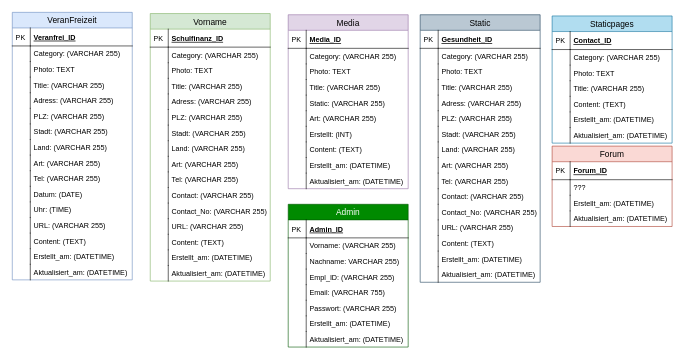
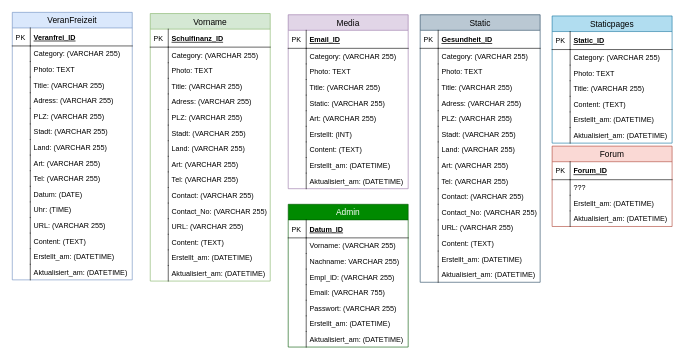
- <mxCell id="69" value="Media_ID" style="shape=partialRectangle;top=0;left=0;right=0;bottom=1;align=left;verticalAlign=middle;fillColor=none;spacingLeft=34;spacingRight=4;overflow=hidden;rotatable=0;points=[[0,0.5],[1,0.5]];portConstraint=eastwest;dropTarget=0;fontStyle=5;fontSize=12;" vertex="1" parent="68"><mxGeometry y="26" width="200" height="30" as="geometry" /></mxCell>
+ <mxCell id="69" value="Email_ID" style="shape=partialRectangle;top=0;left=0;right=0;bottom=1;align=left;verticalAlign=middle;fillColor=none;spacingLeft=34;spacingRight=4;overflow=hidden;rotatable=0;points=[[0,0.5],[1,0.5]];portConstraint=eastwest;dropTarget=0;fontStyle=5;fontSize=12;" vertex="1" parent="68"><mxGeometry y="26" width="200" height="30" as="geometry" /></mxCell>
- <mxCell id="140" value="Contact_ID" style="shape=partialRectangle;top=0;left=0;right=0;bottom=1;align=left;verticalAlign=middle;fillColor=none;spacingLeft=34;spacingRight=4;overflow=hidden;rotatable=0;points=[[0,0.5],[1,0.5]];portConstraint=eastwest;dropTarget=0;fontStyle=5;fontSize=12;" vertex="1" parent="139"><mxGeometry y="26" width="200" height="30" as="geometry" /></mxCell>
+ <mxCell id="140" value="Static_ID" style="shape=partialRectangle;top=0;left=0;right=0;bottom=1;align=left;verticalAlign=middle;fillColor=none;spacingLeft=34;spacingRight=4;overflow=hidden;rotatable=0;points=[[0,0.5],[1,0.5]];portConstraint=eastwest;dropTarget=0;fontStyle=5;fontSize=12;" vertex="1" parent="139"><mxGeometry y="26" width="200" height="30" as="geometry" /></mxCell>
- <mxCell id="123" value="Admin_ID" style="shape=partialRectangle;top=0;left=0;right=0;bottom=1;align=left;verticalAlign=middle;fillColor=none;spacingLeft=34;spacingRight=4;overflow=hidden;rotatable=0;points=[[0,0.5],[1,0.5]];portConstraint=eastwest;dropTarget=0;fontStyle=5;fontSize=12;" vertex="1" parent="122"><mxGeometry y="26" width="200" height="30" as="geometry" /></mxCell>
+ <mxCell id="123" value="Datum_ID" style="shape=partialRectangle;top=0;left=0;right=0;bottom=1;align=left;verticalAlign=middle;fillColor=none;spacingLeft=34;spacingRight=4;overflow=hidden;rotatable=0;points=[[0,0.5],[1,0.5]];portConstraint=eastwest;dropTarget=0;fontStyle=5;fontSize=12;" vertex="1" parent="122"><mxGeometry y="26" width="200" height="30" as="geometry" /></mxCell>
